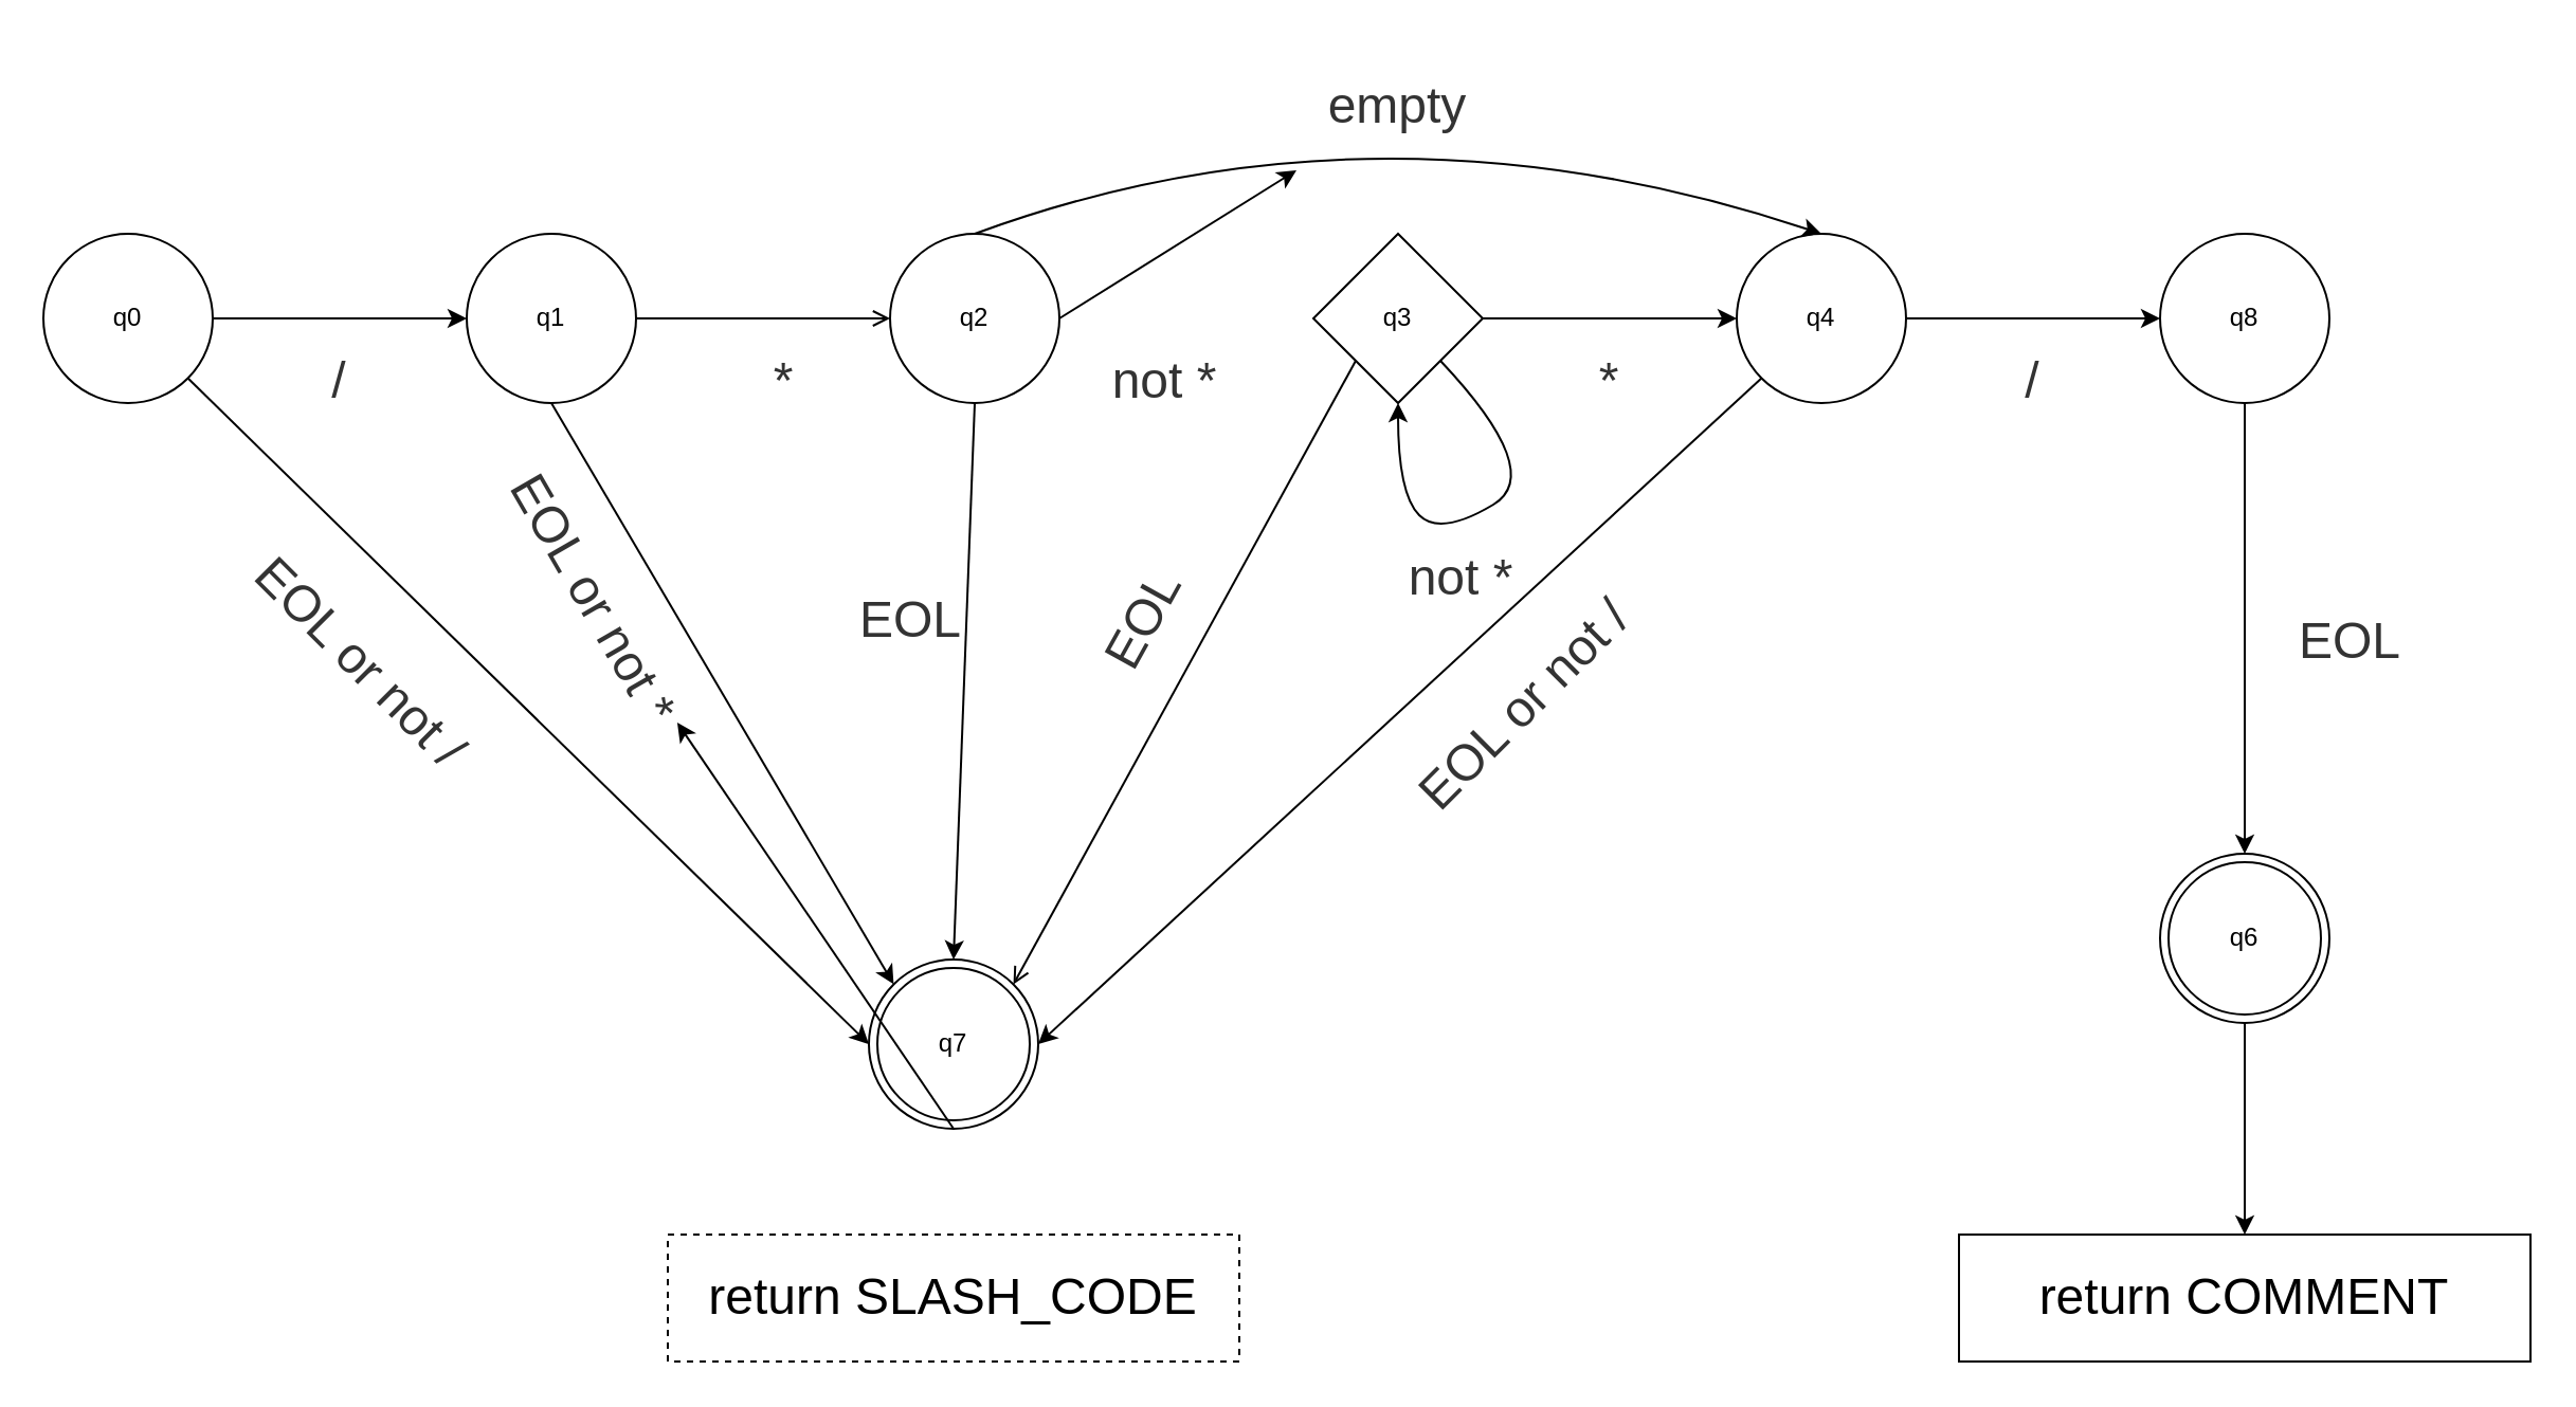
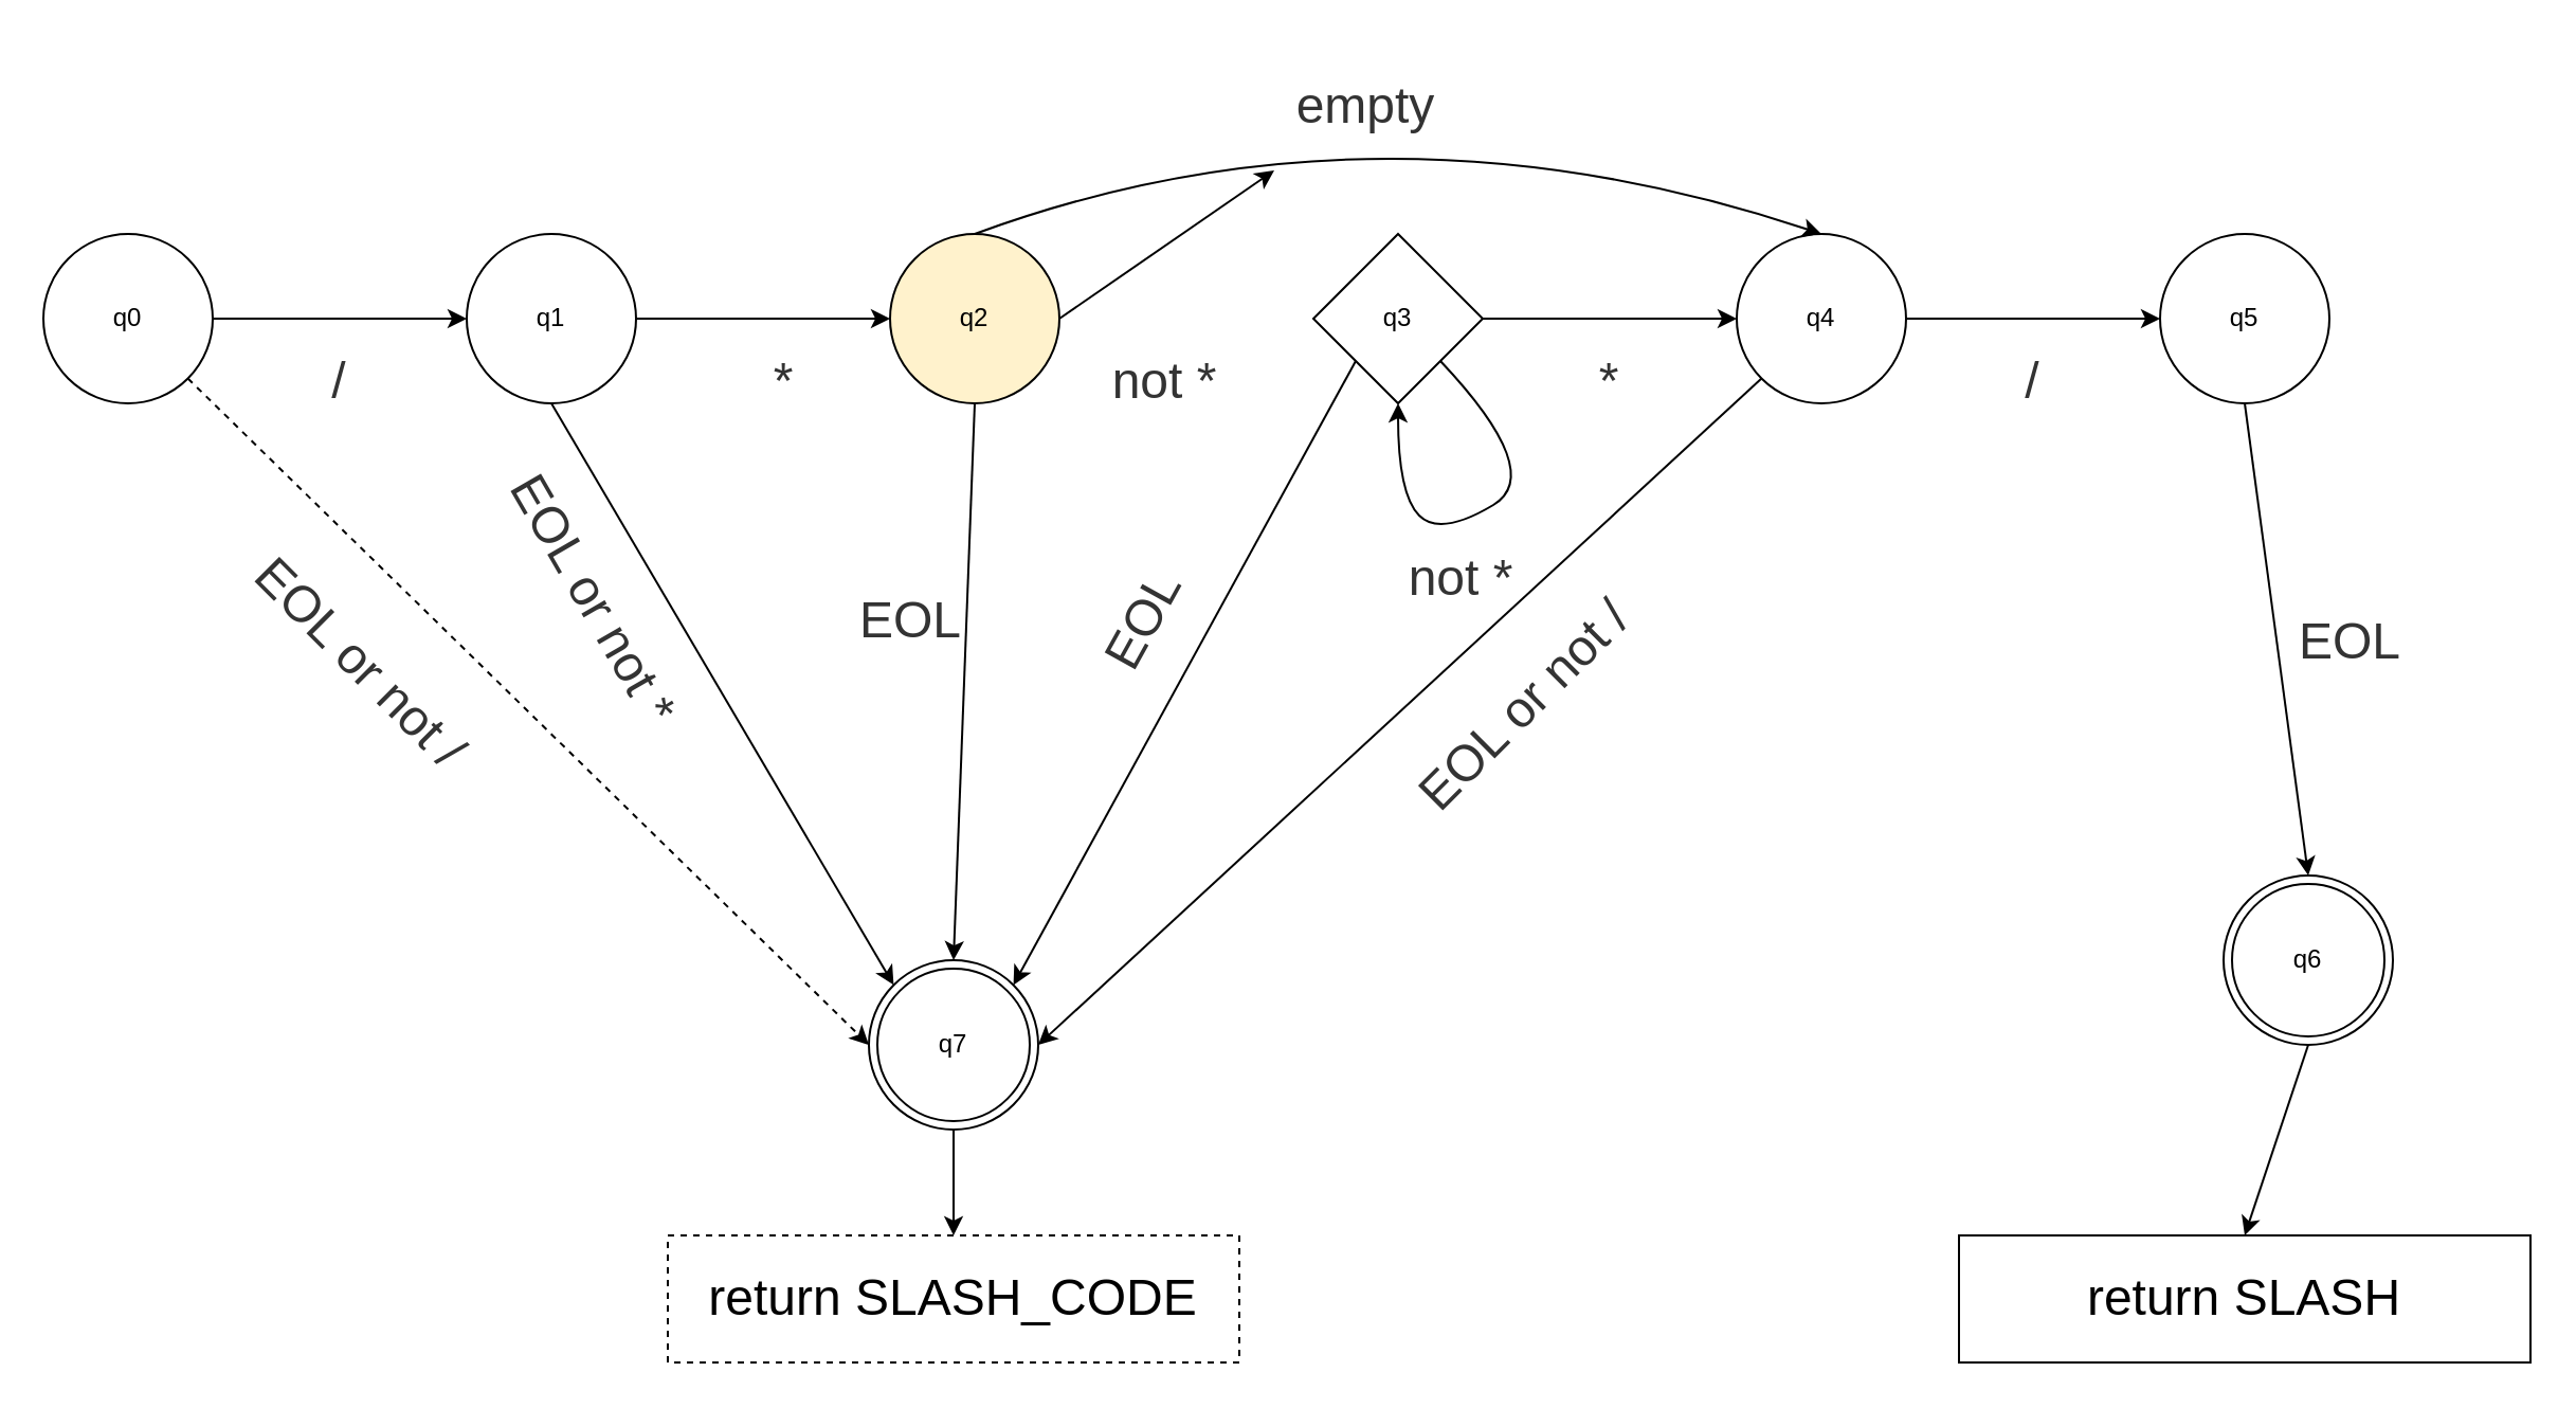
- <mxCell id="21" value="&lt;font style=&quot;font-size: 24px;&quot;&gt;empty&lt;/font&gt;" style="whiteSpace=wrap;html=1;fillColor=none;fontColor=#333333;strokeColor=none;" vertex="1" parent="1"><mxGeometry x="600" y="20" width="120" height="60" as="geometry" /></mxCell>
+ <mxCell id="21" value="&lt;font style=&quot;font-size: 24px;&quot;&gt;empty&lt;/font&gt;" style="whiteSpace=wrap;html=1;fillColor=none;fontColor=#333333;strokeColor=none;" vertex="1" parent="1"><mxGeometry x="585" y="20" width="120" height="60" as="geometry" /></mxCell>
- <mxCell id="10" value="" style="endArrow=open;html=1;rounded=0;exitX=1;exitY=0.5;exitDx=0;exitDy=0;entryX=0;entryY=0.5;entryDx=0;entryDy=0;" edge="1" parent="1" source="7" target="6"><mxGeometry width="50" height="50" relative="1" as="geometry"><mxPoint x="730" y="470" as="sourcePoint" /><mxPoint x="780" y="420" as="targetPoint" /></mxGeometry></mxCell>
+ <mxCell id="10" value="" style="endArrow=classic;html=1;rounded=0;exitX=1;exitY=0.5;exitDx=0;exitDy=0;entryX=0;entryY=0.5;entryDx=0;entryDy=0;" edge="1" parent="1" source="7" target="6"><mxGeometry width="50" height="50" relative="1" as="geometry"><mxPoint x="730" y="470" as="sourcePoint" /><mxPoint x="780" y="420" as="targetPoint" /></mxGeometry></mxCell>
- <mxCell id="6" value="q2" style="ellipse;whiteSpace=wrap;html=1;aspect=fixed;" vertex="1" parent="1"><mxGeometry x="420" y="110" width="80" height="80" as="geometry" /></mxCell>
+ <mxCell id="6" value="q2" style="ellipse;whiteSpace=wrap;html=1;aspect=fixed;fillColor=#fff2cc;" vertex="1" parent="1"><mxGeometry x="420" y="110" width="80" height="80" as="geometry" /></mxCell>
- <mxCell id="14" value="q8" style="ellipse;whiteSpace=wrap;html=1;aspect=fixed;" vertex="1" parent="1"><mxGeometry x="1020" y="110" width="80" height="80" as="geometry" /></mxCell>
+ <mxCell id="14" value="q5" style="ellipse;whiteSpace=wrap;html=1;aspect=fixed;" vertex="1" parent="1"><mxGeometry x="1020" y="110" width="80" height="80" as="geometry" /></mxCell>
- <mxCell id="26" value="" style="endArrow=classic;html=1;rounded=0;exitX=1;exitY=1;exitDx=0;exitDy=0;entryX=0;entryY=0.5;entryDx=0;entryDy=0;" edge="1" parent="1" source="3" target="25"><mxGeometry width="50" height="50" relative="1" as="geometry"><mxPoint x="730" y="413" as="sourcePoint" /><mxPoint x="780" y="363" as="targetPoint" /></mxGeometry></mxCell>
+ <mxCell id="26" value="" style="endArrow=classic;html=1;rounded=0;exitX=1;exitY=1;exitDx=0;exitDy=0;entryX=0;entryY=0.5;entryDx=0;entryDy=0;dashed=1;" edge="1" parent="1" source="3" target="25"><mxGeometry width="50" height="50" relative="1" as="geometry"><mxPoint x="730" y="413" as="sourcePoint" /><mxPoint x="780" y="363" as="targetPoint" /></mxGeometry></mxCell>
- <mxCell id="39" value="" style="endArrow=classic;html=1;rounded=0;exitX=0.5;exitY=1;exitDx=0;exitDy=0;" edge="1" parent="1" source="25" target="30"><mxGeometry width="50" height="50" relative="1" as="geometry"><mxPoint x="730" y="413" as="sourcePoint" /><mxPoint x="780" y="363" as="targetPoint" /></mxGeometry></mxCell>
+ <mxCell id="39" value="" style="endArrow=classic;html=1;rounded=0;exitX=0.5;exitY=1;exitDx=0;exitDy=0;entryX=0.5;entryY=0;entryDx=0;entryDy=0;" edge="1" parent="1" source="25" target="36"><mxGeometry width="50" height="50" relative="1" as="geometry"><mxPoint x="730" y="413" as="sourcePoint" /><mxPoint x="780" y="363" as="targetPoint" /></mxGeometry></mxCell>
- <mxCell id="2" value="q6" style="ellipse;shape=doubleEllipse;whiteSpace=wrap;html=1;aspect=fixed;" vertex="1" parent="1"><mxGeometry x="1020" y="403" width="80" height="80" as="geometry" /></mxCell>
+ <mxCell id="2" value="q6" style="ellipse;shape=doubleEllipse;whiteSpace=wrap;html=1;aspect=fixed;" vertex="1" parent="1"><mxGeometry x="1050" y="413" width="80" height="80" as="geometry" /></mxCell>
- <mxCell id="28" value="" style="endArrow=open;html=1;rounded=0;exitX=0;exitY=1;exitDx=0;exitDy=0;entryX=1;entryY=0;entryDx=0;entryDy=0;" edge="1" parent="1" source="4" target="25"><mxGeometry width="50" height="50" relative="1" as="geometry"><mxPoint x="610" y="273" as="sourcePoint" /><mxPoint x="780" y="363" as="targetPoint" /></mxGeometry></mxCell>
+ <mxCell id="28" value="" style="endArrow=classic;html=1;rounded=0;exitX=0;exitY=1;exitDx=0;exitDy=0;entryX=1;entryY=0;entryDx=0;entryDy=0;" edge="1" parent="1" source="4" target="25"><mxGeometry width="50" height="50" relative="1" as="geometry"><mxPoint x="610" y="273" as="sourcePoint" /><mxPoint x="780" y="363" as="targetPoint" /></mxGeometry></mxCell>
- <mxCell id="37" value="&lt;font style=&quot;font-size: 24px;&quot;&gt;return COMMENT&lt;br&gt;&lt;/font&gt;" style="whiteSpace=wrap;html=1;" vertex="1" parent="1"><mxGeometry x="925" y="583" width="270" height="60" as="geometry" /></mxCell>
+ <mxCell id="37" value="&lt;font style=&quot;font-size: 24px;&quot;&gt;return SLASH&lt;br&gt;&lt;/font&gt;" style="whiteSpace=wrap;html=1;" vertex="1" parent="1"><mxGeometry x="925" y="583" width="270" height="60" as="geometry" /></mxCell>
